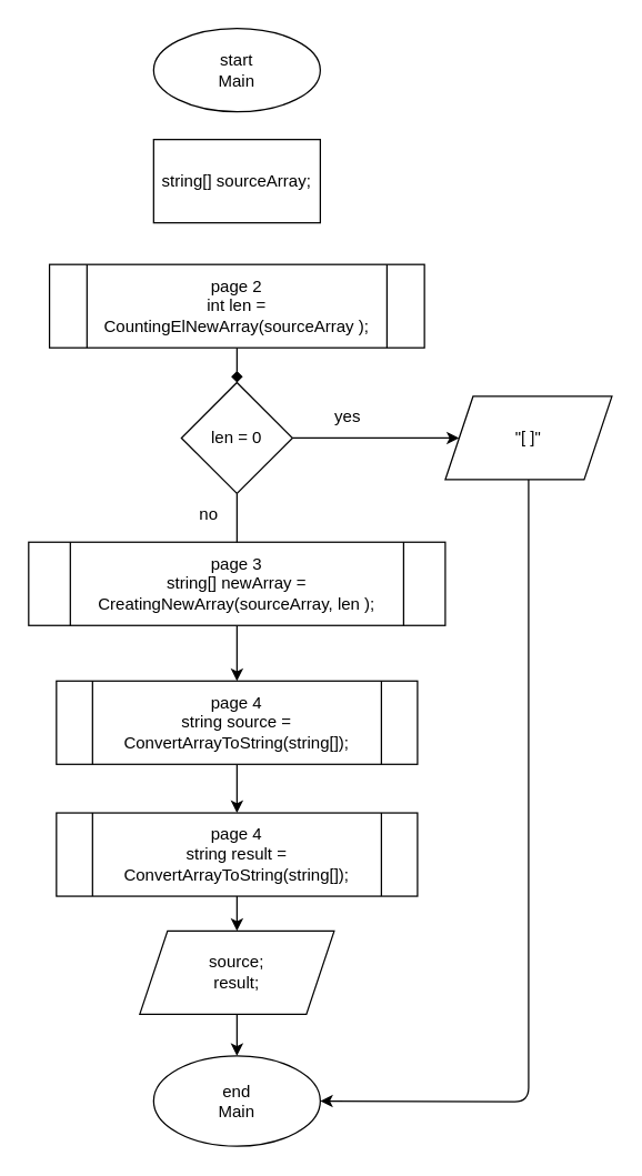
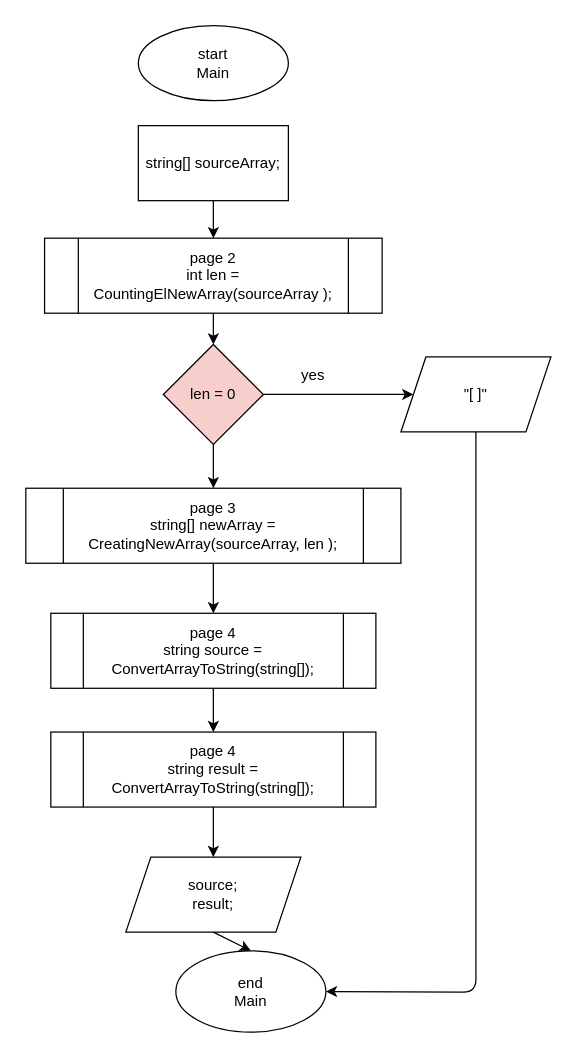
+ <mxCell id="3" style="edgeStyle=none;html=1;exitX=0.5;exitY=1;exitDx=0;exitDy=0;entryX=0.5;entryY=0;entryDx=0;entryDy=0;" parent="1" source="4" target="6" edge="1"><mxGeometry relative="1" as="geometry" /></mxCell>
- <mxCell id="5" style="edgeStyle=none;html=1;entryX=0.5;entryY=0;entryDx=0;entryDy=0;endArrow=diamond;" parent="1" source="6" target="16" edge="1"><mxGeometry relative="1" as="geometry" /></mxCell>
+ <mxCell id="5" style="edgeStyle=none;html=1;entryX=0.5;entryY=0;entryDx=0;entryDy=0;" parent="1" source="6" target="16" edge="1"><mxGeometry relative="1" as="geometry" /></mxCell>
- <mxCell id="16" value="len = 0" style="rhombus;whiteSpace=wrap;html=1;" parent="1" vertex="1"><mxGeometry x="130" y="275" width="80" height="80" as="geometry" /></mxCell>
+ <mxCell id="16" value="len = 0" style="rhombus;whiteSpace=wrap;html=1;fillColor=#f8cecc;" parent="1" vertex="1"><mxGeometry x="130" y="275" width="80" height="80" as="geometry" /></mxCell>
- <mxCell id="20" value="no" style="text;html=1;strokeColor=none;fillColor=none;align=center;verticalAlign=middle;whiteSpace=wrap;rounded=0;" parent="1" vertex="1"><mxGeometry x="120" y="355" width="60" height="30" as="geometry" /></mxCell>
- <mxCell id="15" style="edgeStyle=none;html=1;entryX=0.5;entryY=0;entryDx=0;entryDy=0;endArrow=none;" parent="1" source="16" target="8" edge="1"><mxGeometry relative="1" as="geometry" /></mxCell>
+ <mxCell id="15" style="edgeStyle=none;html=1;entryX=0.5;entryY=0;entryDx=0;entryDy=0;" parent="1" source="16" target="8" edge="1"><mxGeometry relative="1" as="geometry" /></mxCell>
- <mxCell id="10" value="source;&lt;br&gt;result;" style="shape=parallelogram;perimeter=parallelogramPerimeter;whiteSpace=wrap;html=1;fixedSize=1;" parent="1" vertex="1"><mxGeometry x="100" y="670" width="140" height="60" as="geometry" /></mxCell>
+ <mxCell id="10" value="source;&lt;br&gt;result;" style="shape=parallelogram;perimeter=parallelogramPerimeter;whiteSpace=wrap;html=1;fixedSize=1;" parent="1" vertex="1"><mxGeometry x="100" y="685" width="140" height="60" as="geometry" /></mxCell>
- <mxCell id="11" value="end&lt;br&gt;Main" style="ellipse;whiteSpace=wrap;html=1;" parent="1" vertex="1"><mxGeometry x="110" y="760" width="120" height="65" as="geometry" /></mxCell>
+ <mxCell id="11" value="end&lt;br&gt;Main" style="ellipse;whiteSpace=wrap;html=1;" parent="1" vertex="1"><mxGeometry x="140" y="760" width="120" height="65" as="geometry" /></mxCell>
